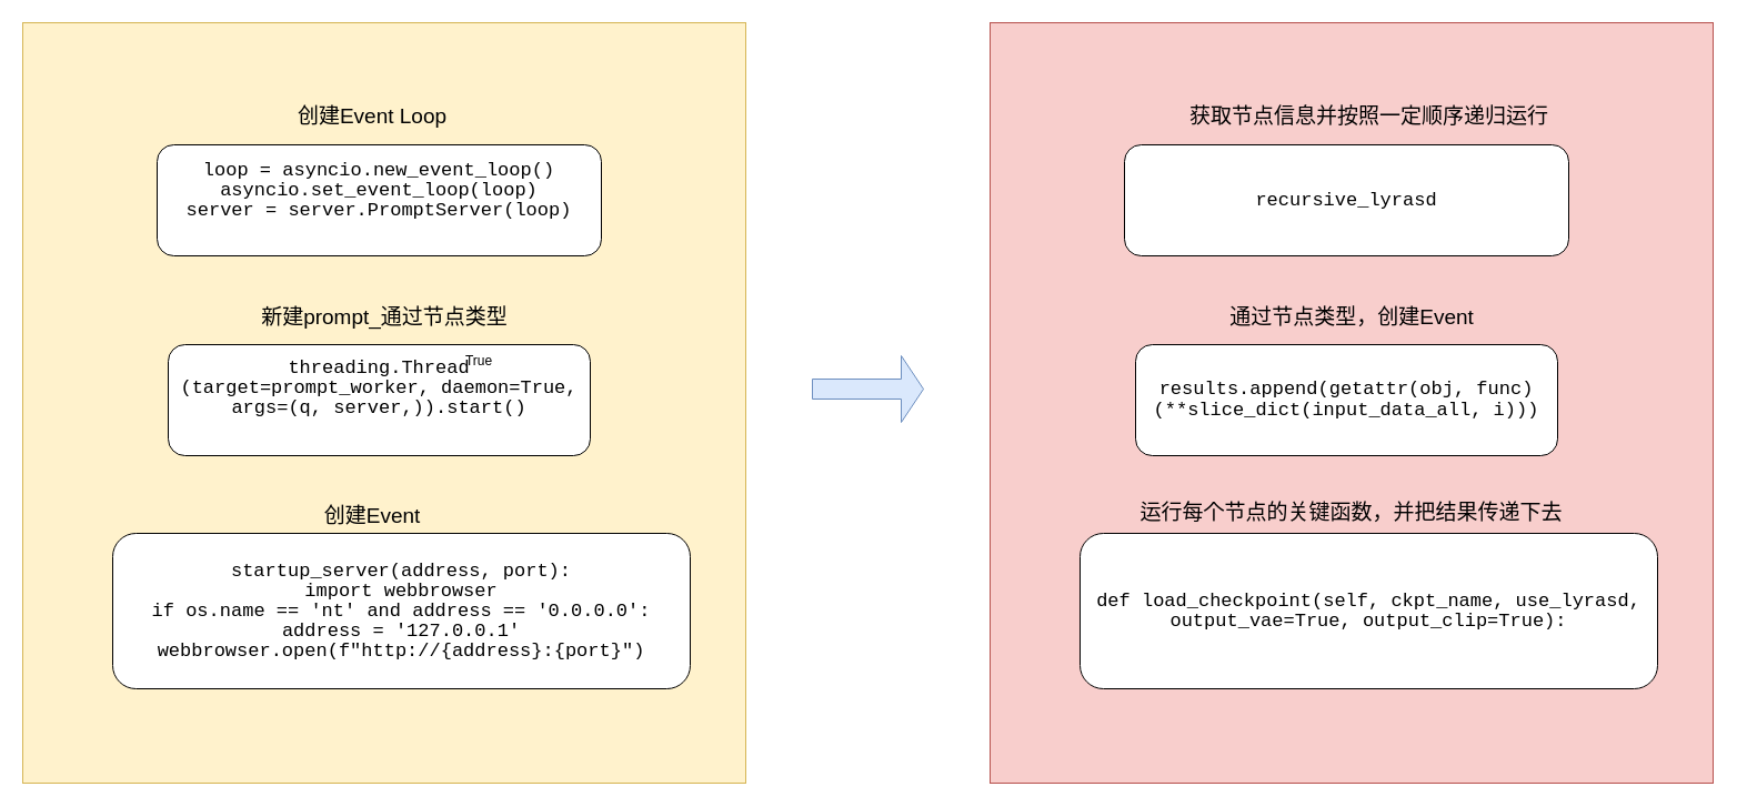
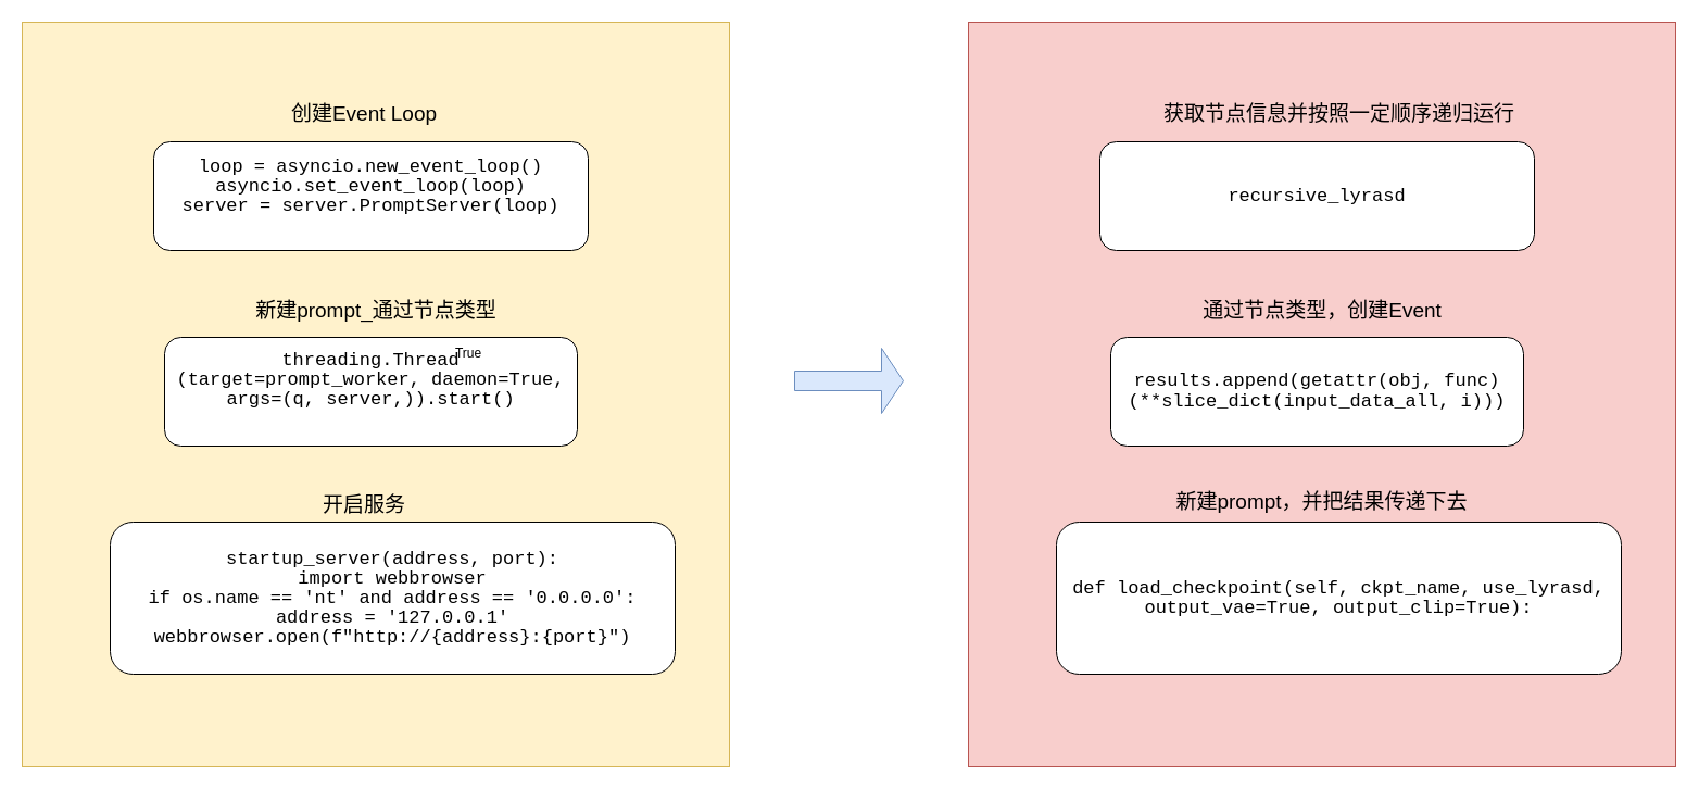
- <mxCell id="16" value="&lt;span style=&quot;font-size: 19px;&quot;&gt;运行每个节点的关键函数，并把结果传递下去&lt;/span&gt;" style="text;html=1;strokeColor=none;fillColor=none;align=center;verticalAlign=middle;whiteSpace=wrap;rounded=0;" vertex="1" parent="1"><mxGeometry x="1024" y="427" width="385" height="70" as="geometry" /></mxCell>
+ <mxCell id="16" value="&lt;span style=&quot;font-size: 19px;&quot;&gt;新建prompt，并把结果传递下去&lt;/span&gt;" style="text;html=1;strokeColor=none;fillColor=none;align=center;verticalAlign=middle;whiteSpace=wrap;rounded=0;" vertex="1" parent="1"><mxGeometry x="1024" y="427" width="385" height="70" as="geometry" /></mxCell>
- <mxCell id="9" value="&lt;span style=&quot;font-size: 19px;&quot;&gt;创建Event&lt;/span&gt;" style="text;html=1;strokeColor=none;fillColor=none;align=center;verticalAlign=middle;whiteSpace=wrap;rounded=0;" vertex="1" parent="1"><mxGeometry x="255" y="430" width="160" height="70" as="geometry" /></mxCell>
+ <mxCell id="9" value="&lt;span style=&quot;font-size: 19px;&quot;&gt;开启服务&lt;/span&gt;" style="text;html=1;strokeColor=none;fillColor=none;align=center;verticalAlign=middle;whiteSpace=wrap;rounded=0;" vertex="1" parent="1"><mxGeometry x="255" y="430" width="160" height="70" as="geometry" /></mxCell>
